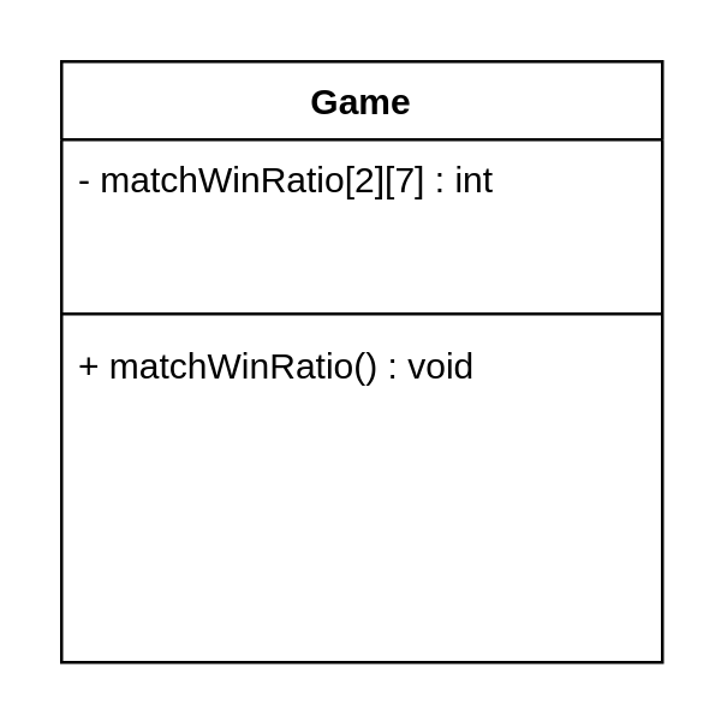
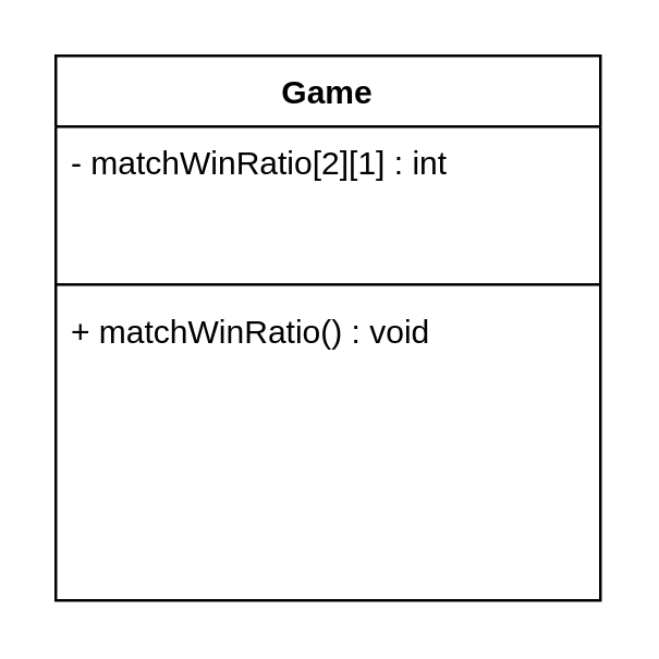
- <mxCell id="3" value="- matchWinRatio[2][7] : int&#10;&#10;" style="text;strokeColor=none;fillColor=none;align=left;verticalAlign=top;spacingLeft=4;spacingRight=4;overflow=hidden;rotatable=0;points=[[0,0.5],[1,0.5]];portConstraint=eastwest;" vertex="1" parent="2"><mxGeometry y="26" width="200" height="54" as="geometry" /></mxCell>
+ <mxCell id="3" value="- matchWinRatio[2][1] : int&#10;&#10;" style="text;strokeColor=none;fillColor=none;align=left;verticalAlign=top;spacingLeft=4;spacingRight=4;overflow=hidden;rotatable=0;points=[[0,0.5],[1,0.5]];portConstraint=eastwest;" vertex="1" parent="2"><mxGeometry y="26" width="200" height="54" as="geometry" /></mxCell>
